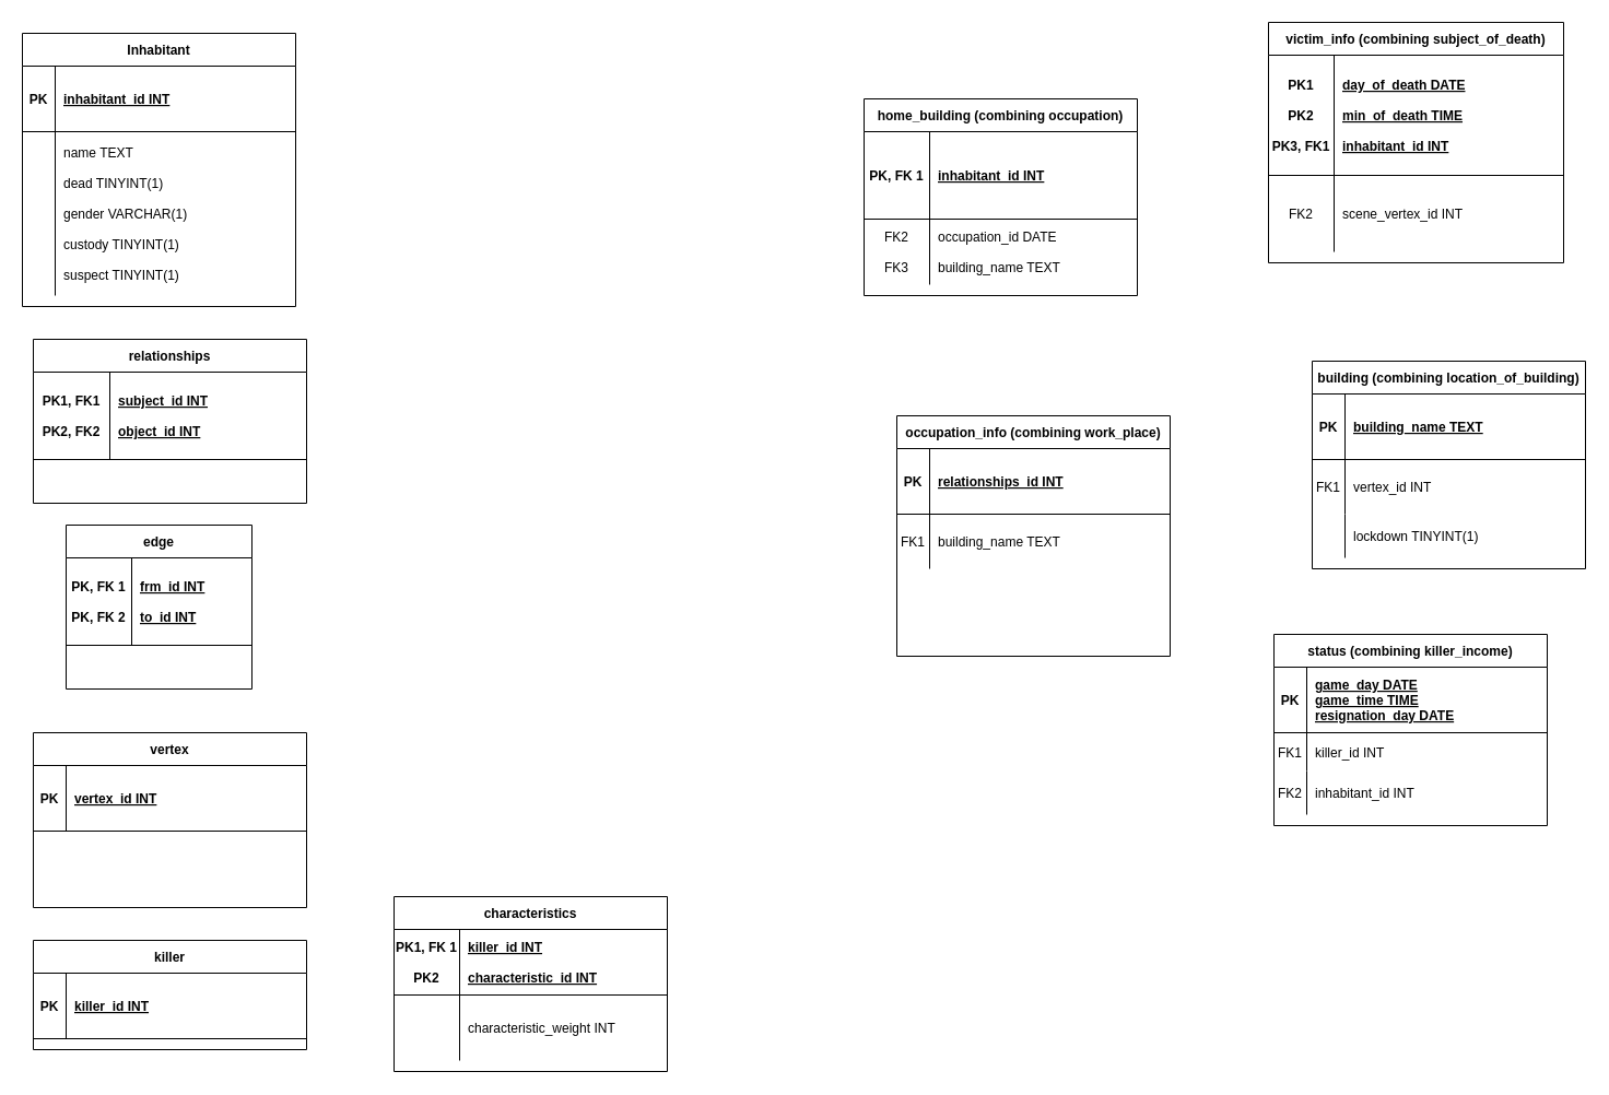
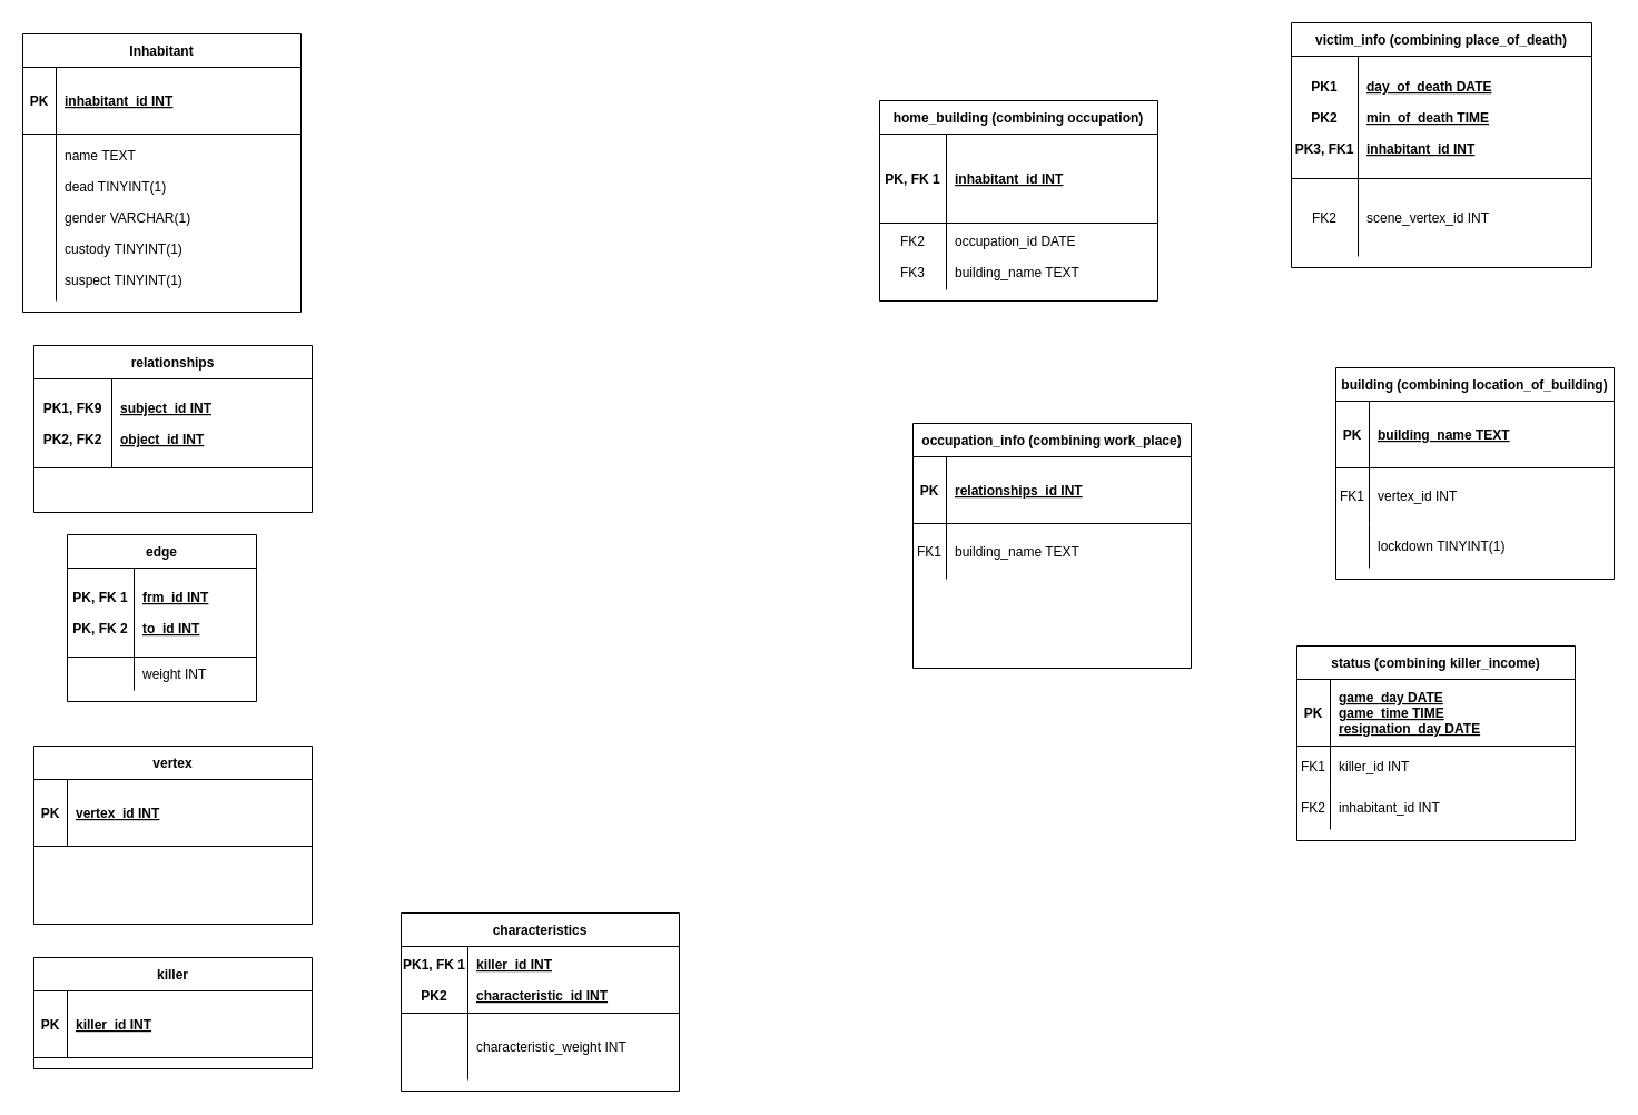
- <mxCell id="31" value="victim_info (combining subject_of_death)" style="shape=table;startSize=30;container=1;collapsible=1;childLayout=tableLayout;fixedRows=1;rowLines=0;fontStyle=1;align=center;resizeLast=1;" vertex="1" parent="1"><mxGeometry x="1160" y="20" width="270" height="220" as="geometry" /></mxCell>
+ <mxCell id="31" value="victim_info (combining place_of_death)" style="shape=table;startSize=30;container=1;collapsible=1;childLayout=tableLayout;fixedRows=1;rowLines=0;fontStyle=1;align=center;resizeLast=1;" vertex="1" parent="1"><mxGeometry x="1160" y="20" width="270" height="220" as="geometry" /></mxCell>
- <mxCell id="47" value="PK1, FK1&#10;&#10;PK2, FK2" style="shape=partialRectangle;overflow=hidden;connectable=0;fillColor=none;top=0;left=0;bottom=0;right=0;fontStyle=1;" vertex="1" parent="46"><mxGeometry width="70.0" height="80" as="geometry"><mxRectangle width="70.0" height="80" as="alternateBounds" /></mxGeometry></mxCell>
+ <mxCell id="47" value="PK1, FK9&#10;&#10;PK2, FK2" style="shape=partialRectangle;overflow=hidden;connectable=0;fillColor=none;top=0;left=0;bottom=0;right=0;fontStyle=1;" vertex="1" parent="46"><mxGeometry width="70.0" height="80" as="geometry"><mxRectangle width="70.0" height="80" as="alternateBounds" /></mxGeometry></mxCell>
+ <mxCell id="44" value="weight INT" style="shape=partialRectangle;overflow=hidden;connectable=0;fillColor=none;top=0;left=0;bottom=0;right=0;align=left;spacingLeft=6;" vertex="1" parent="42"><mxGeometry x="60" width="110" height="30" as="geometry"><mxRectangle width="110" height="30" as="alternateBounds" /></mxGeometry></mxCell>
